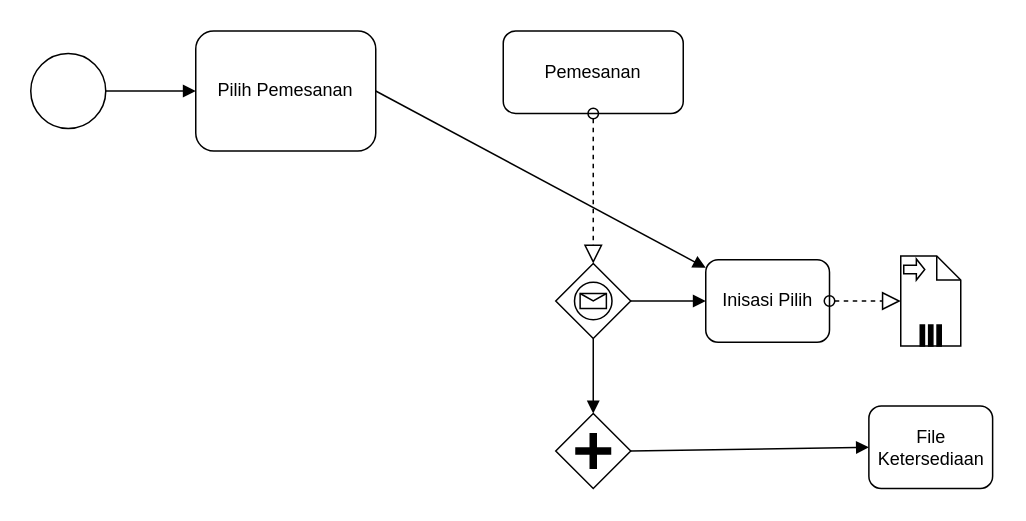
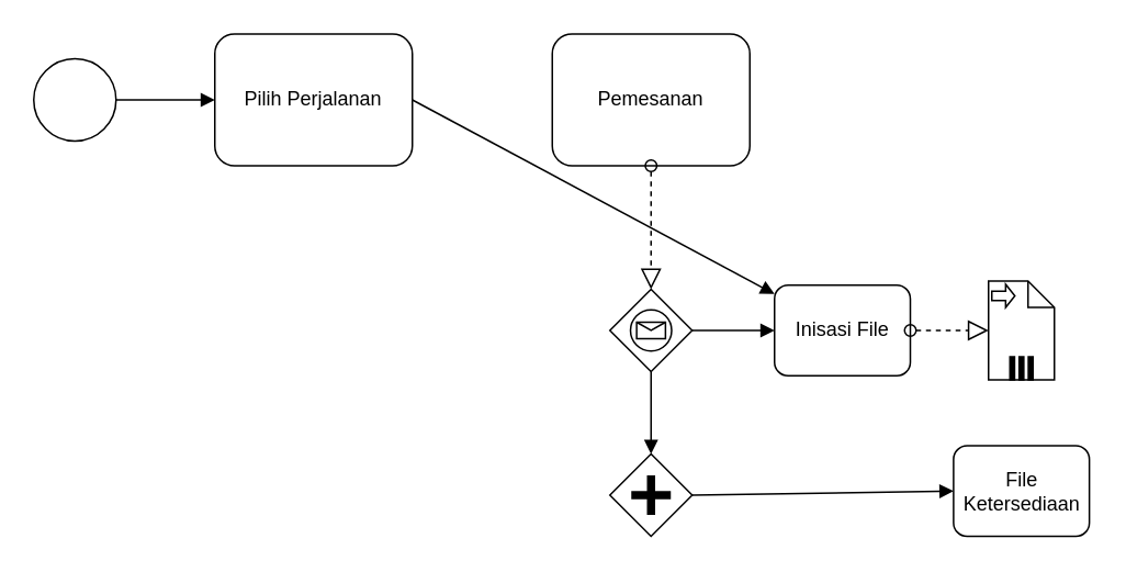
- <mxCell id="6" value="Pemesanan" style="shape=ext;rounded=1;html=1;whiteSpace=wrap;" vertex="1" parent="1"><mxGeometry x="335" y="20" width="120" height="55" as="geometry" /></mxCell>
+ <mxCell id="6" value="Pemesanan" style="shape=ext;rounded=1;html=1;whiteSpace=wrap;" vertex="1" parent="1"><mxGeometry x="335" y="20" width="120" height="80" as="geometry" /></mxCell>
- <mxCell id="4" value="Pilih Pemesanan" style="shape=ext;rounded=1;html=1;whiteSpace=wrap;" vertex="1" parent="1"><mxGeometry x="130" y="20" width="120" height="80" as="geometry" /></mxCell>
+ <mxCell id="4" value="Pilih Perjalanan" style="shape=ext;rounded=1;html=1;whiteSpace=wrap;" vertex="1" parent="1"><mxGeometry x="130" y="20" width="120" height="80" as="geometry" /></mxCell>
- <mxCell id="10" value="Inisasi Pilih" style="shape=ext;rounded=1;html=1;whiteSpace=wrap;" vertex="1" parent="1"><mxGeometry x="470" y="172.5" width="82.5" height="55" as="geometry" /></mxCell>
+ <mxCell id="10" value="Inisasi File" style="shape=ext;rounded=1;html=1;whiteSpace=wrap;" vertex="1" parent="1"><mxGeometry x="470" y="172.5" width="82.5" height="55" as="geometry" /></mxCell>
